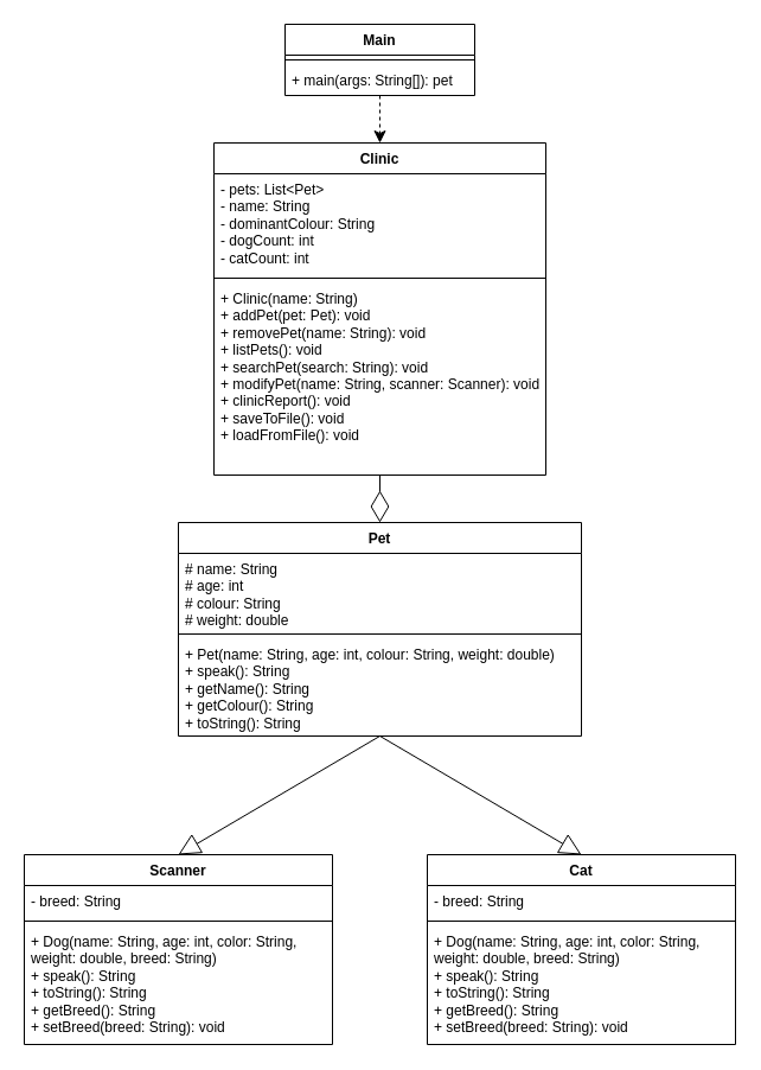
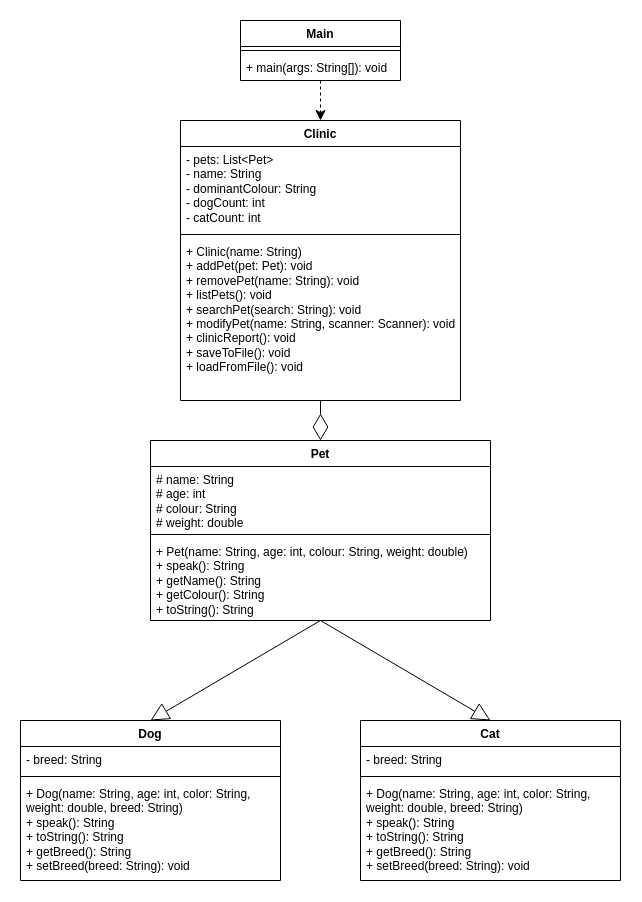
- <mxCell id="4" value="+ main(args: String[]): pet" style="text;strokeColor=none;fillColor=none;align=left;verticalAlign=top;spacingLeft=4;spacingRight=4;overflow=hidden;rotatable=0;points=[[0,0.5],[1,0.5]];portConstraint=eastwest;whiteSpace=wrap;html=1;labelBackgroundColor=none;" parent="2" vertex="1"><mxGeometry y="34" width="160" height="26" as="geometry" /></mxCell>
+ <mxCell id="4" value="+ main(args: String[]): void" style="text;strokeColor=none;fillColor=none;align=left;verticalAlign=top;spacingLeft=4;spacingRight=4;overflow=hidden;rotatable=0;points=[[0,0.5],[1,0.5]];portConstraint=eastwest;whiteSpace=wrap;html=1;labelBackgroundColor=none;" parent="2" vertex="1"><mxGeometry y="34" width="160" height="26" as="geometry" /></mxCell>
- <mxCell id="17" value="Scanner" style="swimlane;fontStyle=1;align=center;verticalAlign=top;childLayout=stackLayout;horizontal=1;startSize=26;horizontalStack=0;resizeParent=1;resizeParentMax=0;resizeLast=0;collapsible=1;marginBottom=0;whiteSpace=wrap;html=1;labelBackgroundColor=none;" parent="1" vertex="1"><mxGeometry x="20" y="720" width="260" height="160" as="geometry" /></mxCell>
+ <mxCell id="17" value="Dog" style="swimlane;fontStyle=1;align=center;verticalAlign=top;childLayout=stackLayout;horizontal=1;startSize=26;horizontalStack=0;resizeParent=1;resizeParentMax=0;resizeLast=0;collapsible=1;marginBottom=0;whiteSpace=wrap;html=1;labelBackgroundColor=none;" parent="1" vertex="1"><mxGeometry x="20" y="720" width="260" height="160" as="geometry" /></mxCell>
